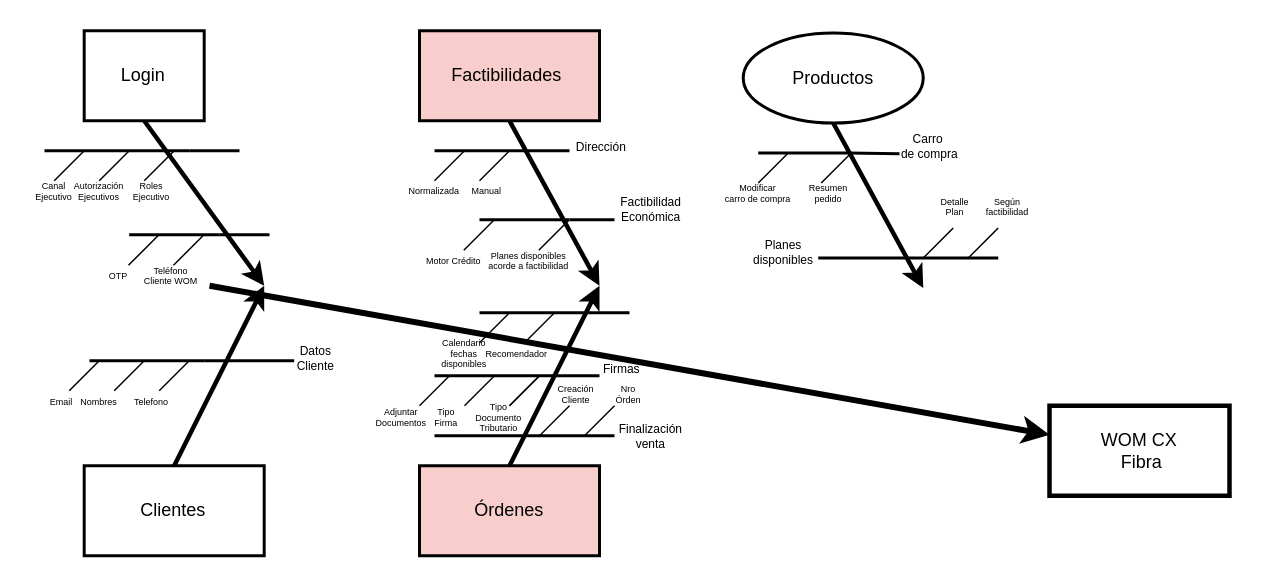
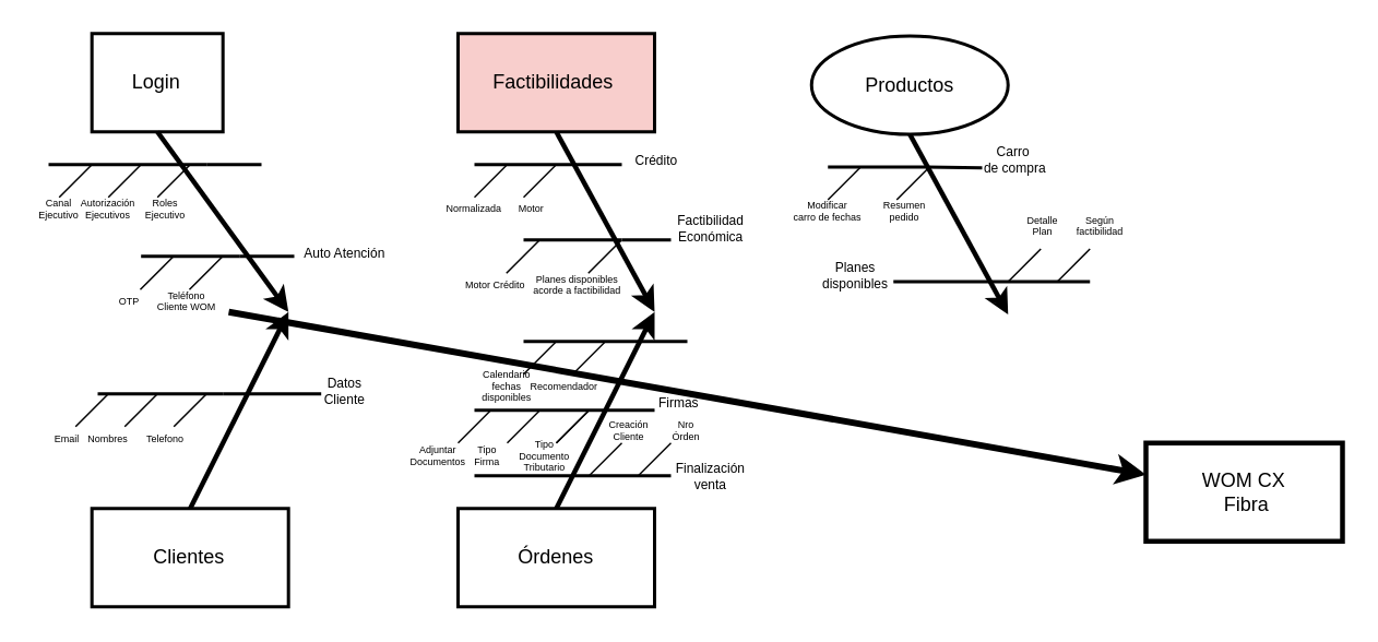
- <mxCell id="61" value="Dirección" style="text;spacingTop=-5;fontSize=8;align=center;verticalAlign=middle;points=[]" parent="1" vertex="1"><mxGeometry x="385.393" y="90.002" width="30" height="20.0" as="geometry" /></mxCell>
+ <mxCell id="61" value="Crédito" style="text;spacingTop=-5;fontSize=8;align=center;verticalAlign=middle;points=[]" parent="1" vertex="1"><mxGeometry x="385.393" y="90.002" width="30" height="20.0" as="geometry" /></mxCell>
- <mxCell id="76" value="Modificar &#10;carro de compra" style="text;spacingTop=-5;fontSize=6;align=center;verticalAlign=middle;points=[]" parent="1" vertex="1"><mxGeometry x="489.833" y="121.528" width="30" height="20.0" as="geometry" /></mxCell>
+ <mxCell id="76" value="Modificar &#10;carro de fechas" style="text;spacingTop=-5;fontSize=6;align=center;verticalAlign=middle;points=[]" parent="1" vertex="1"><mxGeometry x="489.833" y="121.528" width="30" height="20.0" as="geometry" /></mxCell>
- <mxCell id="53" value="Manual" style="text;spacingTop=-5;fontSize=6;align=center;verticalAlign=middle;points=[]" parent="1" vertex="1"><mxGeometry x="309" y="120" width="30" height="20.0" as="geometry" /></mxCell>
+ <mxCell id="53" value="Motor" style="text;spacingTop=-5;fontSize=6;align=center;verticalAlign=middle;points=[]" parent="1" vertex="1"><mxGeometry x="309" y="120" width="30" height="20.0" as="geometry" /></mxCell>
+ <mxCell id="26" value="Auto Atención" style="text;spacingTop=-5;fontSize=8;align=center;verticalAlign=middle;points=[]" parent="1" vertex="1"><mxGeometry x="195.042" y="146.532" width="30" height="20.0" as="geometry" /></mxCell>
- <mxCell id="29" value="Órdenes" style="whiteSpace=wrap;strokeWidth=2;fillColor=#f8cecc;" parent="1" vertex="1"><mxGeometry x="279" y="310" width="120" height="60" as="geometry" /></mxCell>
+ <mxCell id="29" value="Órdenes" style="whiteSpace=wrap;strokeWidth=2" parent="1" vertex="1"><mxGeometry x="279" y="310" width="120" height="60" as="geometry" /></mxCell>
